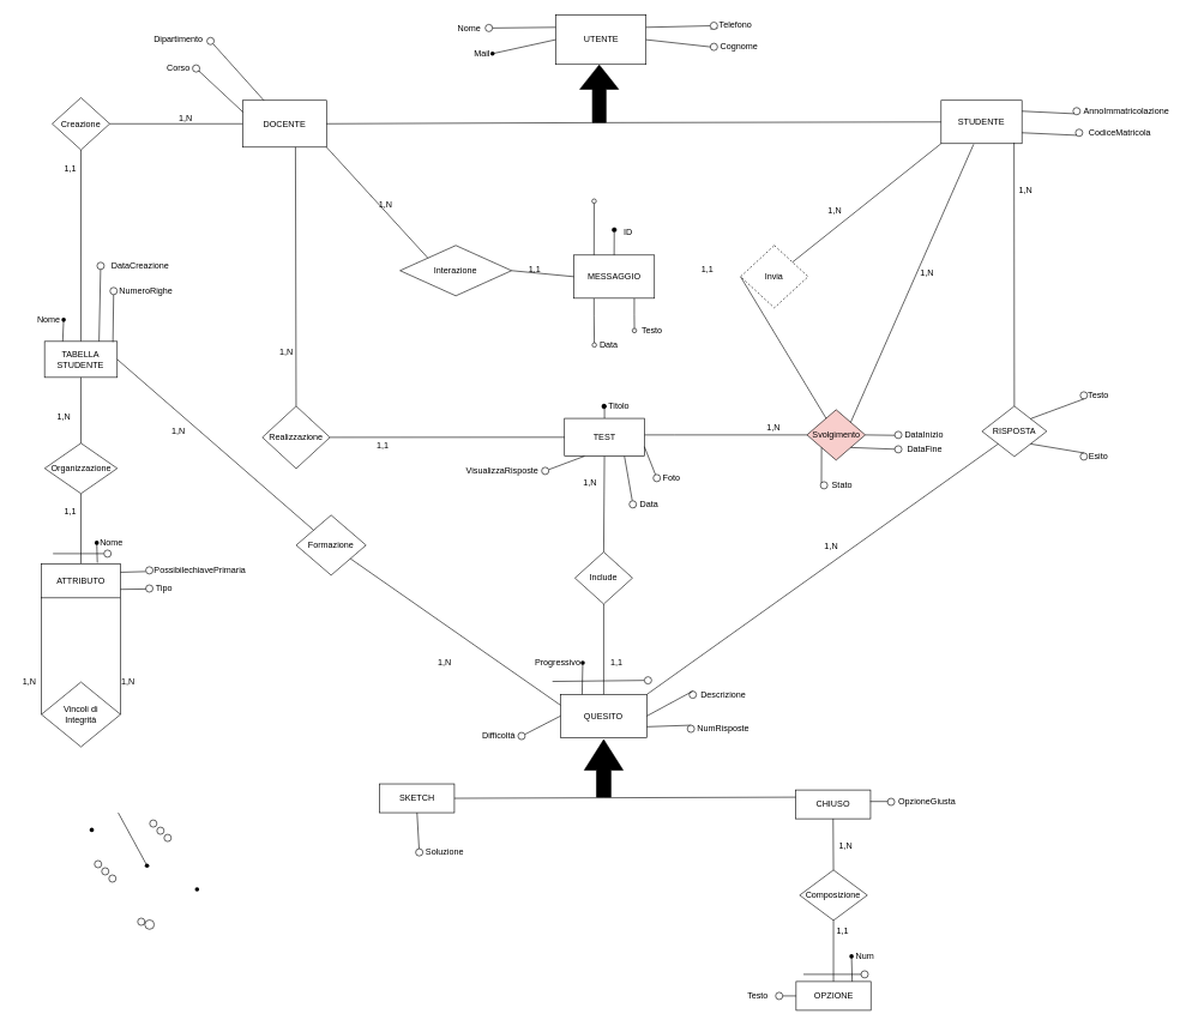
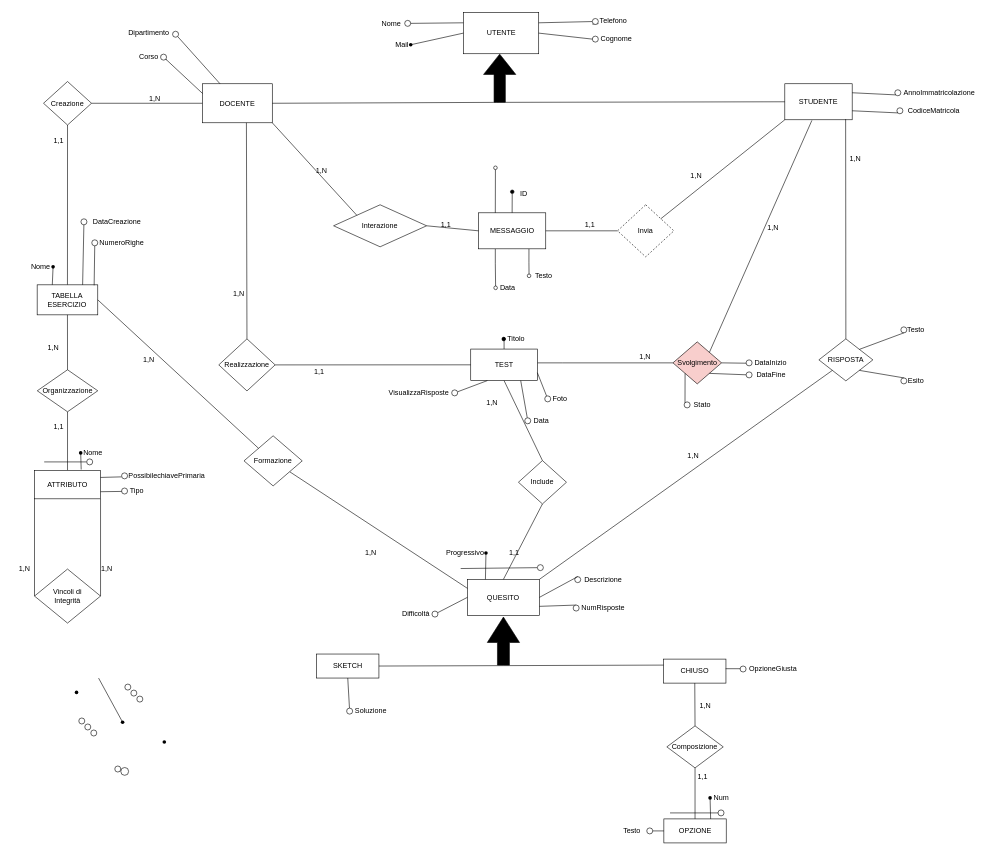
- <mxCell id="187" value="" style="endArrow=none;html=1;rounded=0;exitX=0;exitY=0.5;exitDx=0;exitDy=0;" parent="1" source="186" target="14" edge="1"><mxGeometry width="50" height="50" relative="1" as="geometry"><mxPoint x="982.2" y="339" as="sourcePoint" /><mxPoint x="822.2" y="339" as="targetPoint" /></mxGeometry></mxCell>
+ <mxCell id="187" value="" style="endArrow=none;html=1;rounded=0;entryX=1;entryY=0.5;entryDx=0;entryDy=0;exitX=0;exitY=0.5;exitDx=0;exitDy=0;" parent="1" source="186" target="178" edge="1"><mxGeometry width="50" height="50" relative="1" as="geometry"><mxPoint x="982.2" y="339" as="sourcePoint" /><mxPoint x="822.2" y="339" as="targetPoint" /></mxGeometry></mxCell>
- <mxCell id="21" value="TABELLA STUDENTE" style="rounded=0;whiteSpace=wrap;html=1;" parent="1" vertex="1"><mxGeometry x="61.4" y="474" width="101" height="50" as="geometry" /></mxCell>
+ <mxCell id="21" value="TABELLA ESERCIZIO" style="rounded=0;whiteSpace=wrap;html=1;" parent="1" vertex="1"><mxGeometry x="61.4" y="474" width="101" height="50" as="geometry" /></mxCell>
- <mxCell id="112" value="Formazione" style="rhombus;whiteSpace=wrap;html=1;" parent="1" vertex="1"><mxGeometry x="411" y="715.5" width="97" height="83.5" as="geometry" /></mxCell>
+ <mxCell id="112" value="Formazione" style="rhombus;whiteSpace=wrap;html=1;" parent="1" vertex="1"><mxGeometry x="406" y="725.5" width="97" height="83.5" as="geometry" /></mxCell>
- <mxCell id="171" value="Include" style="rhombus;whiteSpace=wrap;html=1;" parent="1" vertex="1"><mxGeometry x="798.22" y="766.75" width="80" height="72.25" as="geometry" /></mxCell>
+ <mxCell id="171" value="Include" style="rhombus;whiteSpace=wrap;html=1;" parent="1" vertex="1"><mxGeometry x="863.22" y="766.75" width="80" height="72.25" as="geometry" /></mxCell>
